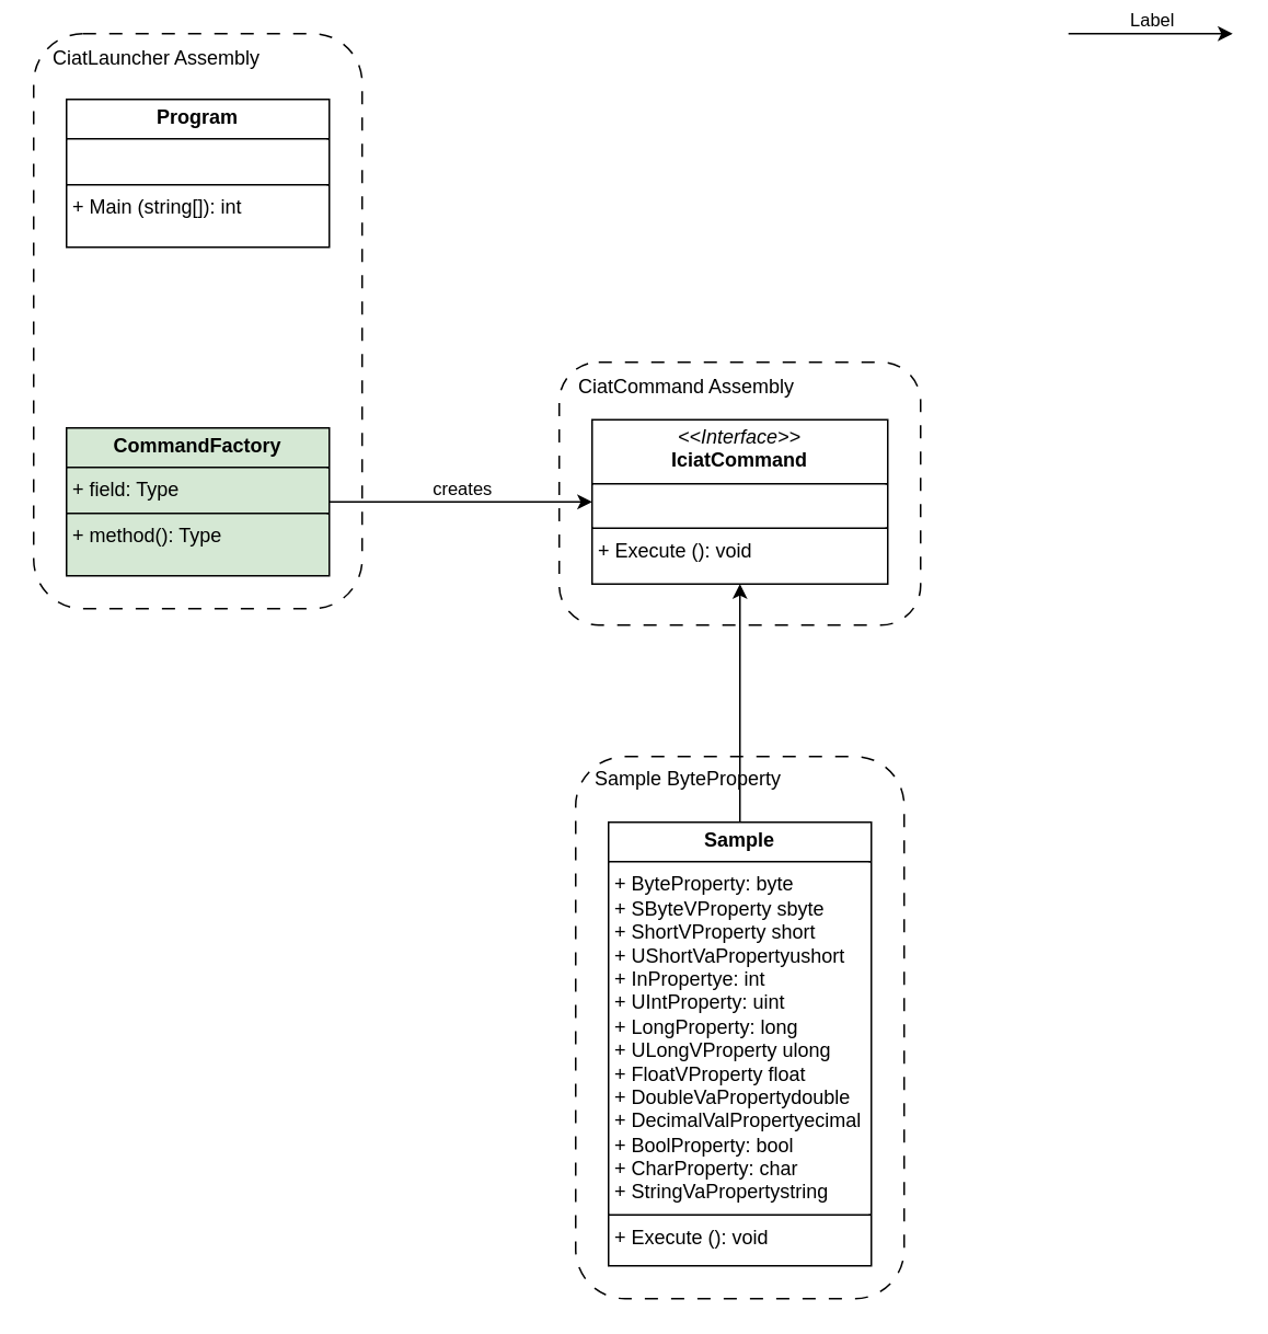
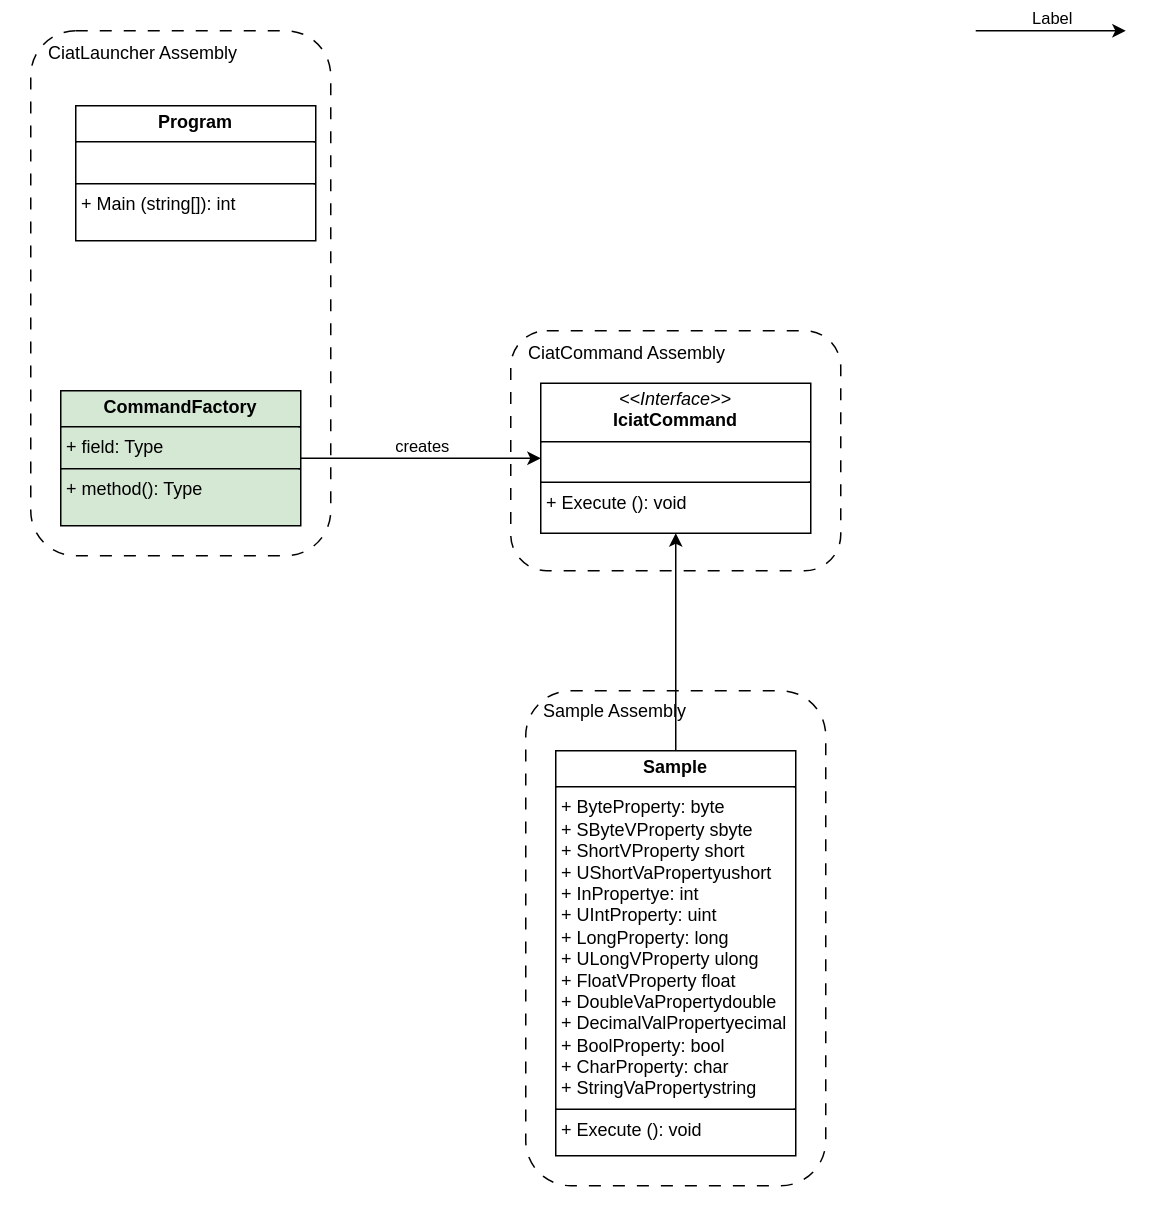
- <mxCell id="2" value="&lt;p style=&quot;margin:0px;margin-top:4px;text-align:center;&quot;&gt;&lt;b&gt;Program&lt;/b&gt;&lt;/p&gt;&lt;hr size=&quot;1&quot; style=&quot;border-style:solid;&quot;&gt;&lt;p style=&quot;margin:0px;margin-left:4px;&quot;&gt;&lt;br&gt;&lt;/p&gt;&lt;hr size=&quot;1&quot; style=&quot;border-style:solid;&quot;&gt;&lt;p style=&quot;margin:0px;margin-left:4px;&quot;&gt;+ Main (string[]): int&lt;/p&gt;" style="verticalAlign=top;align=left;overflow=fill;html=1;whiteSpace=wrap;" parent="1" vertex="1"><mxGeometry x="40" y="60" width="160" height="90" as="geometry" /></mxCell>
+ <mxCell id="2" value="&lt;p style=&quot;margin:0px;margin-top:4px;text-align:center;&quot;&gt;&lt;b&gt;Program&lt;/b&gt;&lt;/p&gt;&lt;hr size=&quot;1&quot; style=&quot;border-style:solid;&quot;&gt;&lt;p style=&quot;margin:0px;margin-left:4px;&quot;&gt;&lt;br&gt;&lt;/p&gt;&lt;hr size=&quot;1&quot; style=&quot;border-style:solid;&quot;&gt;&lt;p style=&quot;margin:0px;margin-left:4px;&quot;&gt;+ Main (string[]): int&lt;/p&gt;" style="verticalAlign=top;align=left;overflow=fill;html=1;whiteSpace=wrap;" parent="1" vertex="1"><mxGeometry x="50" y="70" width="160" height="90" as="geometry" /></mxCell>
- <mxCell id="19" value="Sample ByteProperty" style="text;html=1;align=left;verticalAlign=middle;whiteSpace=wrap;rounded=0;spacingLeft=10;" vertex="1" parent="17"><mxGeometry width="200" height="28.286" as="geometry" /></mxCell>
+ <mxCell id="19" value="Sample Assembly" style="text;html=1;align=left;verticalAlign=middle;whiteSpace=wrap;rounded=0;spacingLeft=10;" vertex="1" parent="17"><mxGeometry width="200" height="28.286" as="geometry" /></mxCell>
